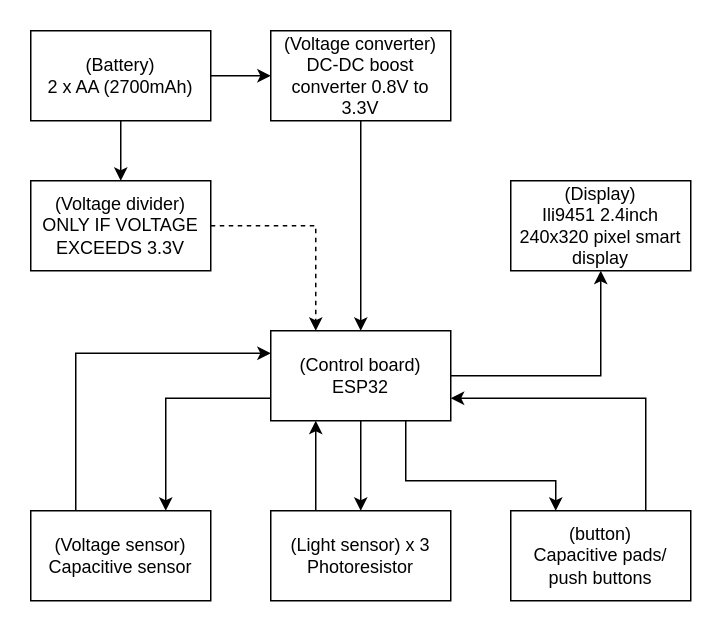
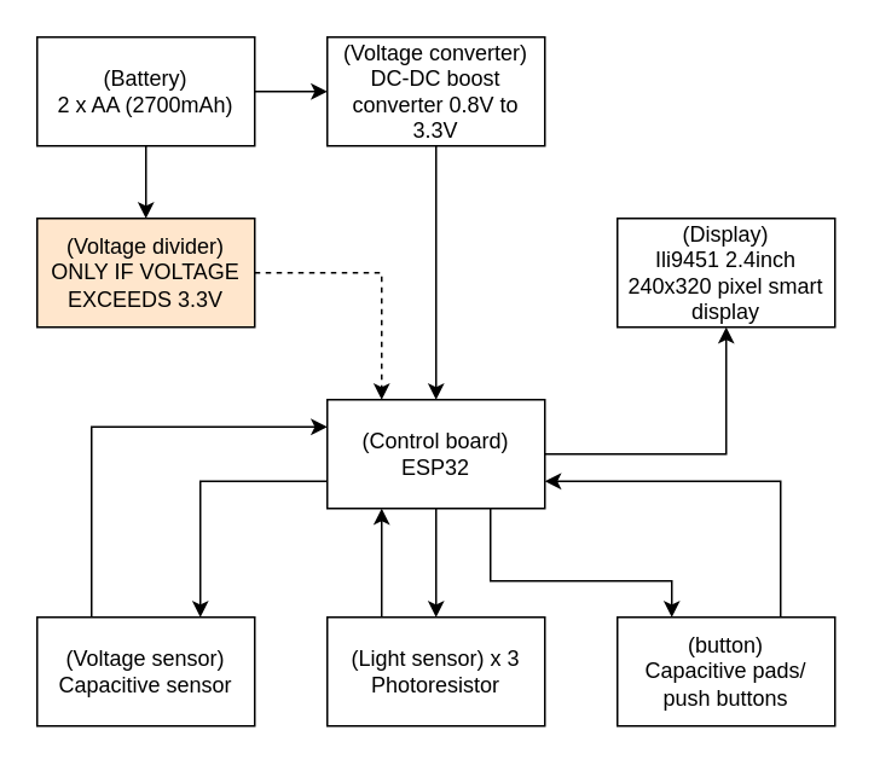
- <mxCell id="18" value="(Voltage divider)&lt;div&gt;ONLY IF VOLTAGE EXCEEDS 3.3V&lt;/div&gt;" style="rounded=0;whiteSpace=wrap;html=1;" parent="1" vertex="1"><mxGeometry x="20" y="120" width="120" height="60" as="geometry" /></mxCell>
+ <mxCell id="18" value="(Voltage divider)&lt;div&gt;ONLY IF VOLTAGE EXCEEDS 3.3V&lt;/div&gt;" style="rounded=0;whiteSpace=wrap;html=1;fillColor=#ffe6cc;" parent="1" vertex="1"><mxGeometry x="20" y="120" width="120" height="60" as="geometry" /></mxCell>
